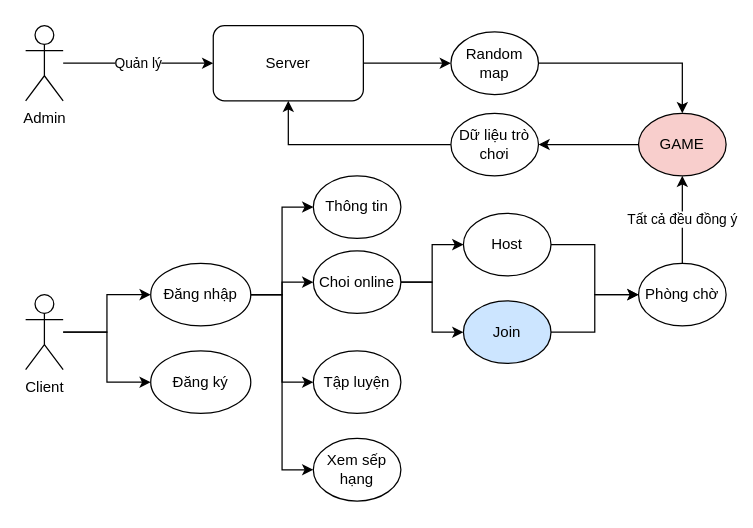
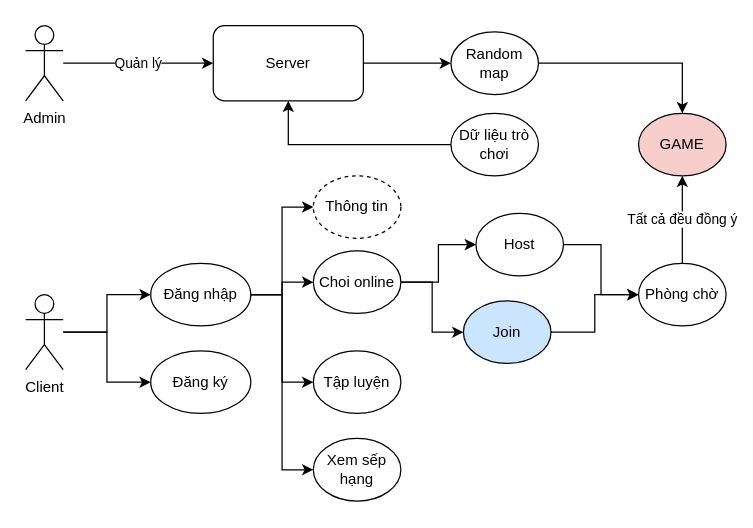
- <mxCell id="26" style="edgeStyle=orthogonalEdgeStyle;rounded=0;orthogonalLoop=1;jettySize=auto;html=1;" parent="1" source="27" target="32" edge="1"><mxGeometry relative="1" as="geometry" /></mxCell>
- <mxCell id="14" value="Thông tin" style="ellipse;whiteSpace=wrap;html=1;" parent="1" vertex="1"><mxGeometry x="250" y="140" width="70" height="50" as="geometry" /></mxCell>
+ <mxCell id="14" value="Thông tin" style="ellipse;whiteSpace=wrap;html=1;dashed=1;" parent="1" vertex="1"><mxGeometry x="250" y="140" width="70" height="50" as="geometry" /></mxCell>
- <mxCell id="19" value="Host" style="ellipse;whiteSpace=wrap;html=1;" parent="1" vertex="1"><mxGeometry x="370" y="170" width="70" height="50" as="geometry" /></mxCell>
+ <mxCell id="19" value="Host" style="ellipse;whiteSpace=wrap;html=1;" parent="1" vertex="1"><mxGeometry x="380" y="170" width="70" height="50" as="geometry" /></mxCell>
